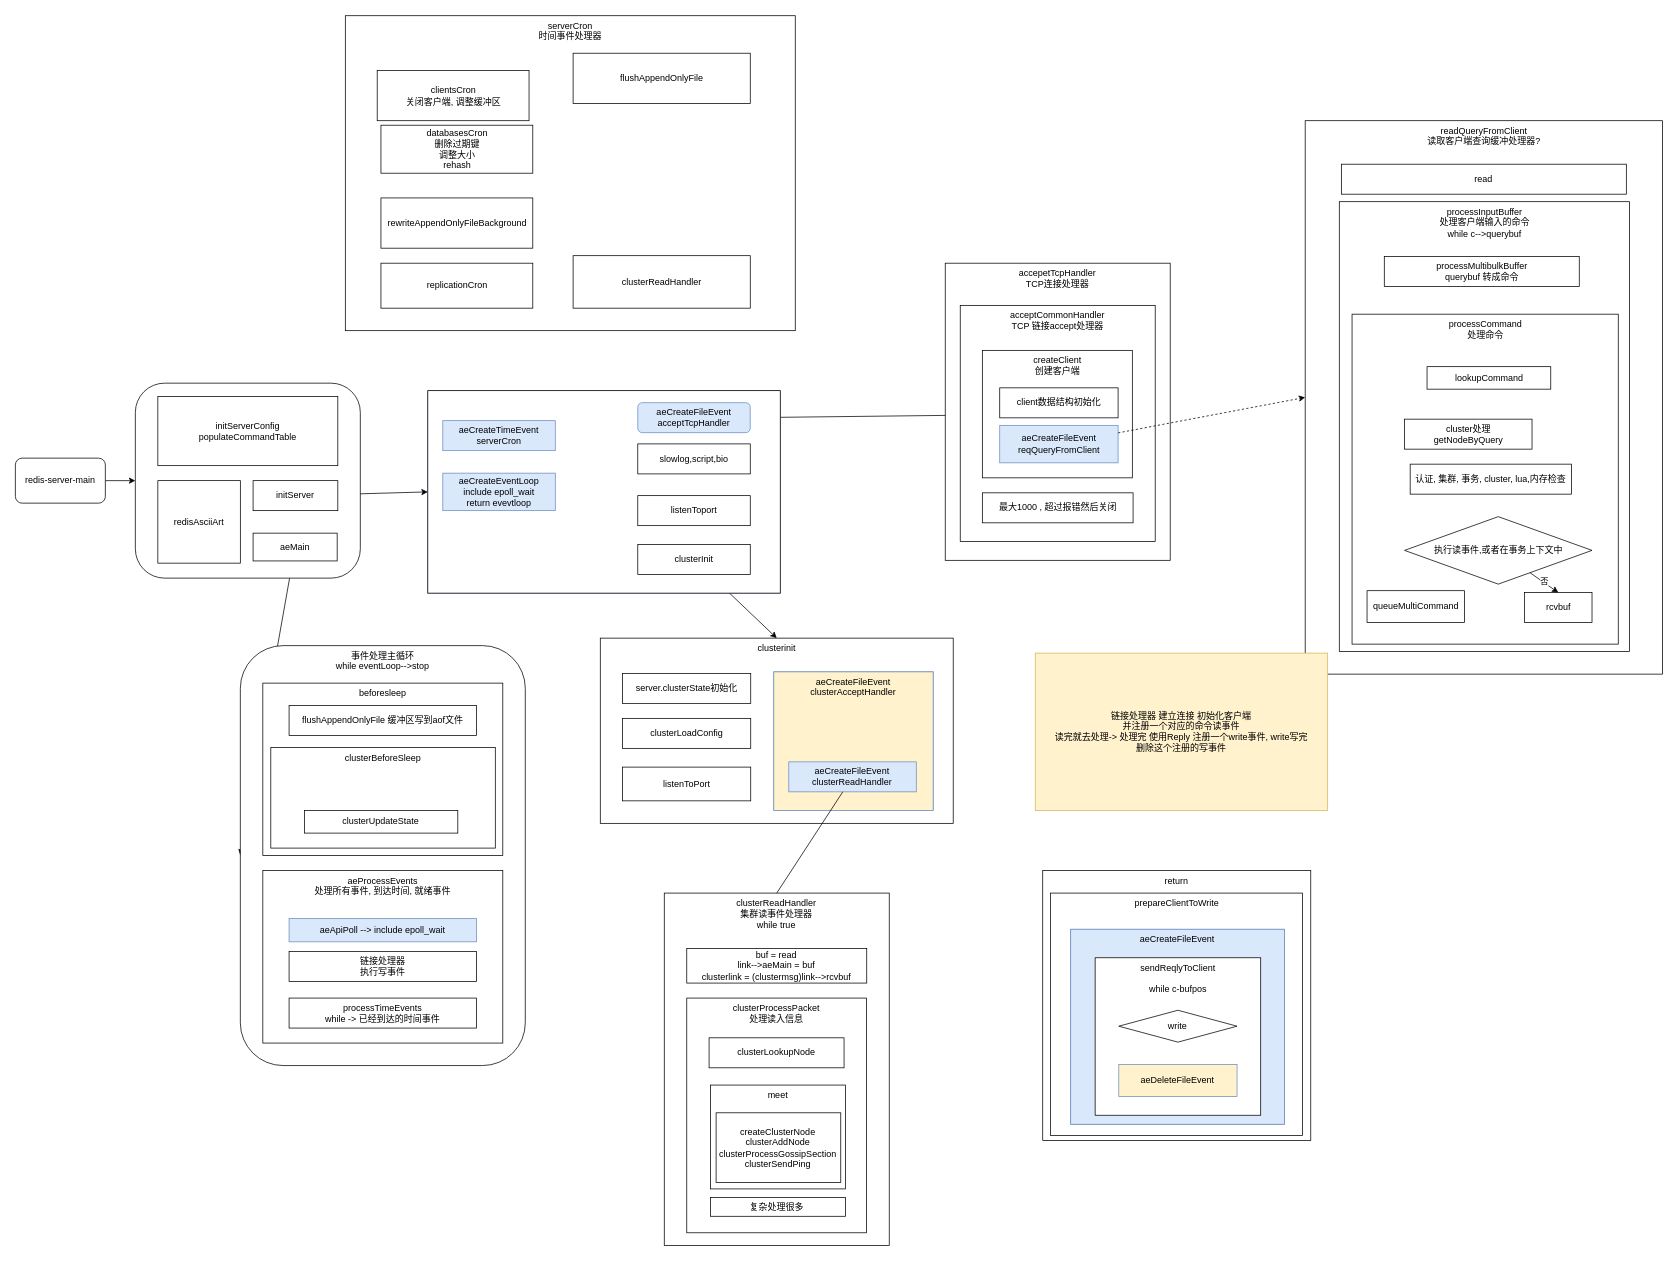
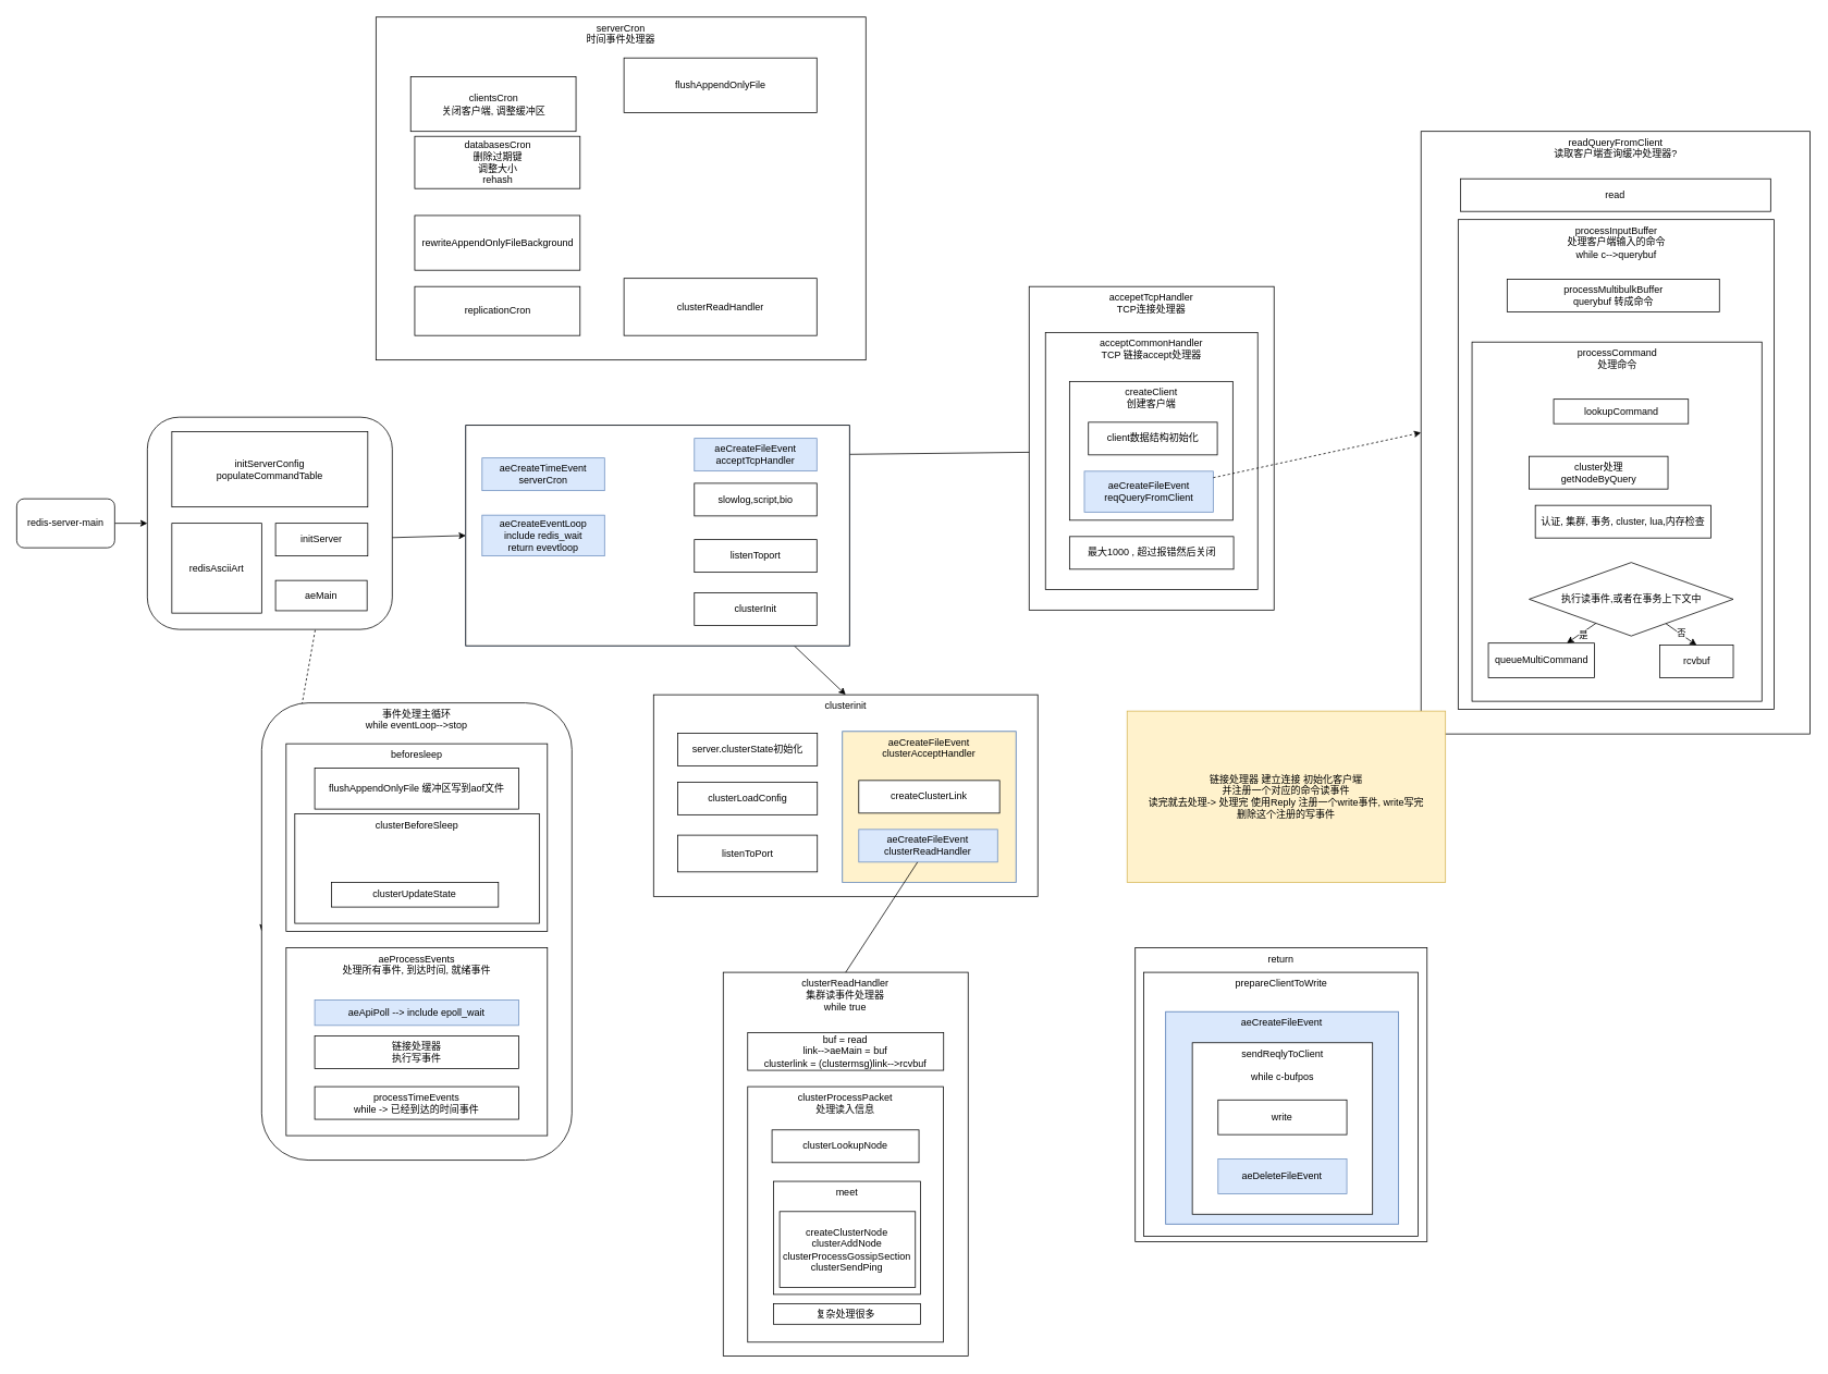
- <mxCell id="95" value="aeCreateFileEvent&lt;br&gt;acceptTcpHandler" style="whiteSpace=wrap;html=1;fillColor=#dae8fc;strokeColor=#6c8ebf;rounded=1;" vertex="1" parent="91"><mxGeometry x="280" y="16" width="150" height="40" as="geometry" /></mxCell>
+ <mxCell id="95" value="aeCreateFileEvent&lt;br&gt;acceptTcpHandler" style="rounded=0;whiteSpace=wrap;html=1;fillColor=#dae8fc;strokeColor=#6c8ebf;" vertex="1" parent="91"><mxGeometry x="280" y="16" width="150" height="40" as="geometry" /></mxCell>
- <mxCell id="41" value="aeCreateFileEvent&lt;br&gt;reqQueryFromClient" style="rounded=0;whiteSpace=wrap;html=1;fillColor=#dae8fc;strokeColor=#6c8ebf;" vertex="1" parent="39"><mxGeometry x="23.18" y="100" width="157.82" height="50" as="geometry" /></mxCell>
+ <mxCell id="41" value="aeCreateFileEvent&lt;br&gt;reqQueryFromClient" style="rounded=0;whiteSpace=wrap;html=1;fillColor=#dae8fc;strokeColor=#6c8ebf;" vertex="1" parent="39"><mxGeometry x="18.18" y="110" width="157.82" height="50" as="geometry" /></mxCell>
- <mxCell id="93" value="aeCreateEventLoop&lt;br&gt;include epoll_wait&lt;br&gt;return evevtloop" style="rounded=0;whiteSpace=wrap;html=1;fillColor=#dae8fc;strokeColor=#6c8ebf;" vertex="1" parent="91"><mxGeometry x="20" y="110" width="150" height="50" as="geometry" /></mxCell>
+ <mxCell id="93" value="aeCreateEventLoop&lt;br&gt;include redis_wait&lt;br&gt;return evevtloop" style="rounded=0;whiteSpace=wrap;html=1;fillColor=#dae8fc;strokeColor=#6c8ebf;" vertex="1" parent="91"><mxGeometry x="20" y="110" width="150" height="50" as="geometry" /></mxCell>
+ <mxCell id="31" value="" style="edgeStyle=none;html=1;" edge="1" parent="21" source="28" target="30"><mxGeometry relative="1" as="geometry" /></mxCell>
+ <mxCell id="32" value="是" style="edgeLabel;html=1;align=center;verticalAlign=middle;resizable=0;points=[];" vertex="1" connectable="0" parent="31"><mxGeometry x="-0.028" y="1" relative="1" as="geometry"><mxPoint x="1" y="1" as="offset" /></mxGeometry></mxCell>
- <mxCell id="5" style="edgeStyle=none;html=1;entryX=0;entryY=0.5;entryDx=0;entryDy=0;" edge="1" parent="1" source="76" target="7"><mxGeometry relative="1" as="geometry" /></mxCell>
+ <mxCell id="5" style="edgeStyle=none;html=1;entryX=0;entryY=0.5;entryDx=0;entryDy=0;dashed=1;" edge="1" parent="1" source="76" target="7"><mxGeometry relative="1" as="geometry" /></mxCell>
- <mxCell id="14" value="flushAppendOnlyFile 缓冲区写到aof文件" style="rounded=0;whiteSpace=wrap;html=1;" vertex="1" parent="6"><mxGeometry x="65" y="80" width="250" height="40" as="geometry" /></mxCell>
+ <mxCell id="14" value="flushAppendOnlyFile 缓冲区写到aof文件" style="rounded=0;whiteSpace=wrap;html=1;" vertex="1" parent="6"><mxGeometry x="65" y="80" width="250" height="50" as="geometry" /></mxCell>
+ <mxCell id="62" value="createClusterLink" style="rounded=0;whiteSpace=wrap;html=1;" vertex="1" parent="59"><mxGeometry x="20" y="60" width="172.5" height="40" as="geometry" /></mxCell>
- <mxCell id="86" value="write" style="rhombus;whiteSpace=wrap;html=1;" vertex="1" parent="83"><mxGeometry x="31.539" y="70" width="157.697" height="42.5" as="geometry" /></mxCell>
+ <mxCell id="86" value="write" style="rounded=0;whiteSpace=wrap;html=1;" vertex="1" parent="83"><mxGeometry x="31.539" y="70" width="157.697" height="42.5" as="geometry" /></mxCell>
- <mxCell id="85" value="aeDeleteFileEvent" style="rounded=0;whiteSpace=wrap;html=1;fillColor=#fff2cc;strokeColor=#6c8ebf;" vertex="1" parent="83"><mxGeometry x="31.539" y="142.5" width="157.697" height="42.5" as="geometry" /></mxCell>
+ <mxCell id="85" value="aeDeleteFileEvent" style="rounded=0;whiteSpace=wrap;html=1;fillColor=#dae8fc;strokeColor=#6c8ebf;" vertex="1" parent="83"><mxGeometry x="31.539" y="142.5" width="157.697" height="42.5" as="geometry" /></mxCell>
